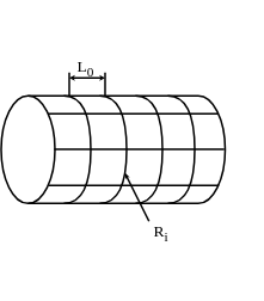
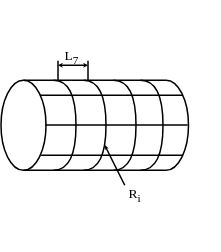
- <mxCell id="15" value="&lt;font style=&quot;font-size: 9px&quot;&gt;L&lt;sub&gt;0&lt;/sub&gt;&lt;/font&gt;" style="text;html=1;strokeColor=none;fillColor=none;align=center;verticalAlign=middle;whiteSpace=wrap;rounded=0;fontFamily=Times New Roman;" vertex="1" parent="1"><mxGeometry x="30" y="31" width="22.5" height="10" as="geometry" /></mxCell>
+ <mxCell id="15" value="&lt;font style=&quot;font-size: 9px&quot;&gt;L&lt;sub&gt;7&lt;/sub&gt;&lt;/font&gt;" style="text;html=1;strokeColor=none;fillColor=none;align=center;verticalAlign=middle;whiteSpace=wrap;rounded=0;fontFamily=Times New Roman;" vertex="1" parent="1"><mxGeometry x="30" y="31" width="22.5" height="10" as="geometry" /></mxCell>
